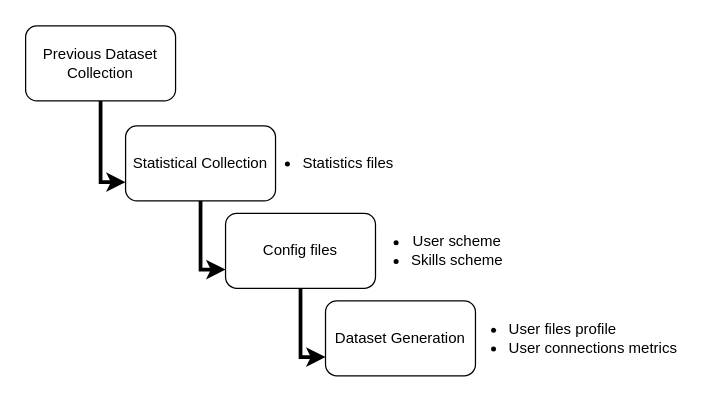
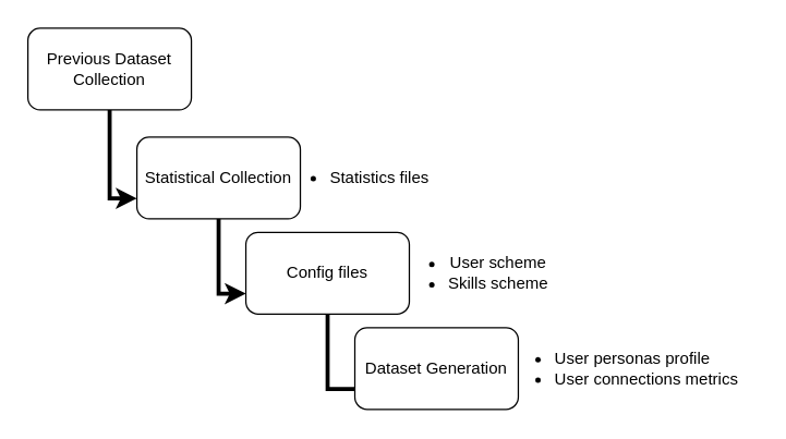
- <mxCell id="11" value="&lt;ul&gt;&lt;li&gt;User files profile&lt;/li&gt;&lt;li&gt;User connections metrics&lt;/li&gt;&lt;/ul&gt;" style="text;html=1;align=left;verticalAlign=middle;resizable=0;points=[];autosize=1;strokeColor=none;" vertex="1" parent="1"><mxGeometry x="365" y="240" width="190" height="60" as="geometry" /></mxCell>
+ <mxCell id="11" value="&lt;ul&gt;&lt;li&gt;User personas profile&lt;/li&gt;&lt;li&gt;User connections metrics&lt;/li&gt;&lt;/ul&gt;" style="text;html=1;align=left;verticalAlign=middle;resizable=0;points=[];autosize=1;strokeColor=none;" vertex="1" parent="1"><mxGeometry x="365" y="240" width="190" height="60" as="geometry" /></mxCell>
- <mxCell id="6" style="edgeStyle=orthogonalEdgeStyle;rounded=0;orthogonalLoop=1;jettySize=auto;html=1;exitX=0.5;exitY=1;exitDx=0;exitDy=0;entryX=0;entryY=0.75;entryDx=0;entryDy=0;strokeWidth=3;" edge="1" parent="1" source="7" target="8"><mxGeometry relative="1" as="geometry" /></mxCell>
+ <mxCell id="6" style="edgeStyle=orthogonalEdgeStyle;rounded=0;orthogonalLoop=1;jettySize=auto;html=1;exitX=0.5;exitY=1;exitDx=0;exitDy=0;entryX=0;entryY=0.75;entryDx=0;entryDy=0;strokeWidth=3;endArrow=none;" edge="1" parent="1" source="7" target="8"><mxGeometry relative="1" as="geometry" /></mxCell>
